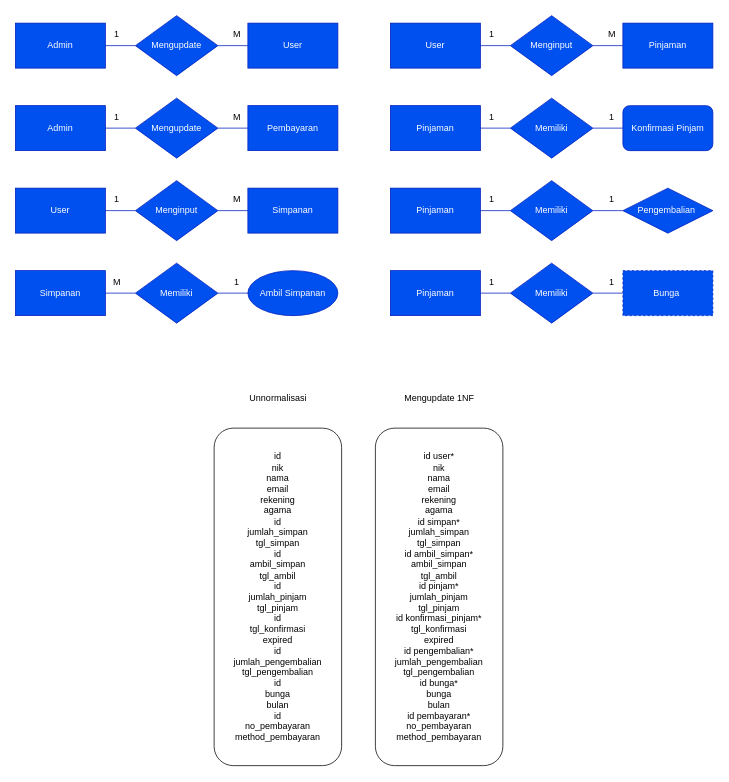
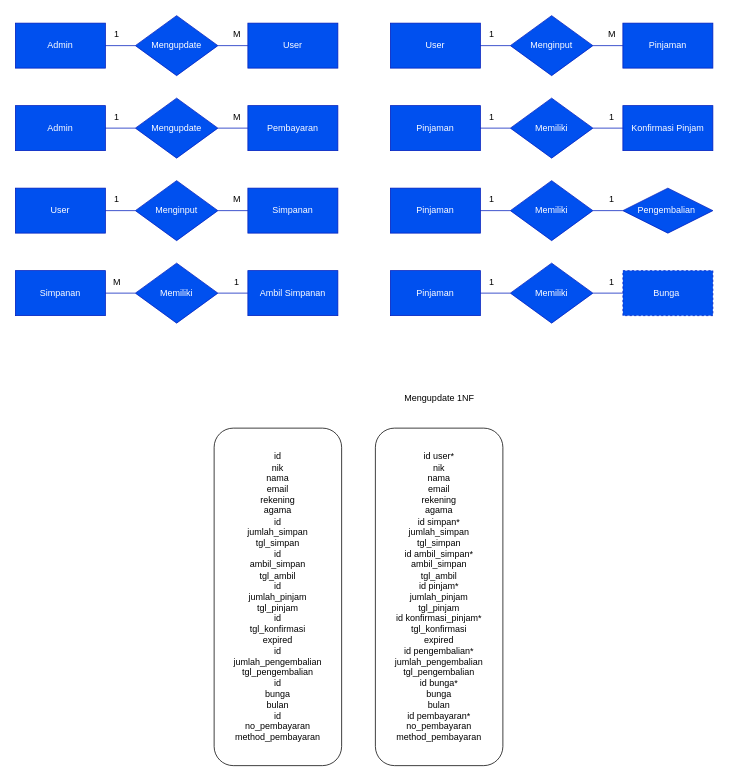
- <mxCell id="30" value="Konfirmasi Pinjam" style="whiteSpace=wrap;html=1;fillColor=#0050ef;fontColor=#ffffff;strokeColor=#001DBC;rounded=1;" parent="1" vertex="1"><mxGeometry x="830" y="140" width="120" height="60" as="geometry" /></mxCell>
+ <mxCell id="30" value="Konfirmasi Pinjam" style="rounded=0;whiteSpace=wrap;html=1;fillColor=#0050ef;fontColor=#ffffff;strokeColor=#001DBC;" parent="1" vertex="1"><mxGeometry x="830" y="140" width="120" height="60" as="geometry" /></mxCell>
- <mxCell id="20" value="Ambil Simpanan" style="ellipse;whiteSpace=wrap;html=1;fillColor=#0050ef;fontColor=#ffffff;strokeColor=#001DBC;" parent="1" vertex="1"><mxGeometry x="330" y="360" width="120" height="60" as="geometry" /></mxCell>
+ <mxCell id="20" value="Ambil Simpanan" style="rounded=0;whiteSpace=wrap;html=1;fillColor=#0050ef;fontColor=#ffffff;strokeColor=#001DBC;" parent="1" vertex="1"><mxGeometry x="330" y="360" width="120" height="60" as="geometry" /></mxCell>
- <mxCell id="60" value="Unnormalisasi" style="text;html=1;align=center;verticalAlign=middle;resizable=0;points=[];autosize=1;strokeColor=none;fillColor=none;" parent="1" vertex="1"><mxGeometry x="320" y="515" width="100" height="30" as="geometry" /></mxCell>
